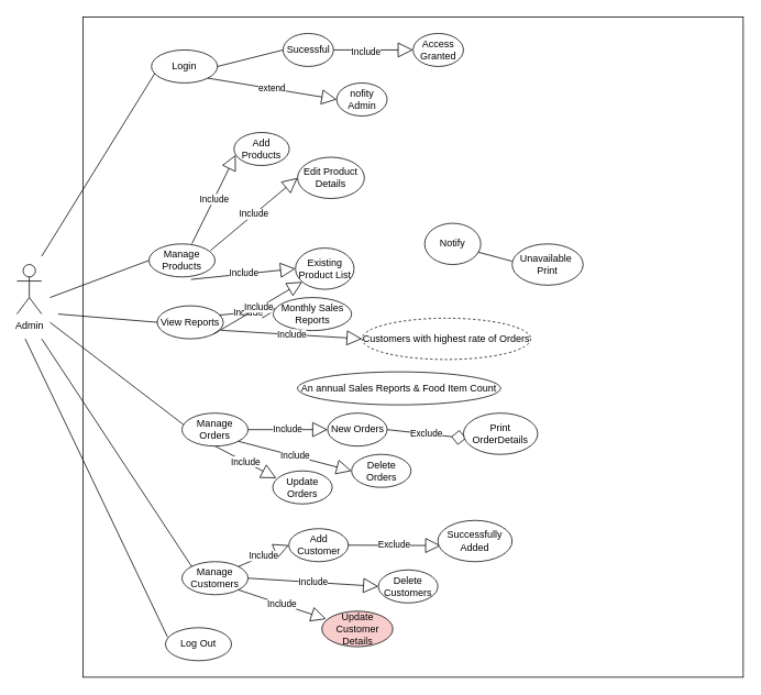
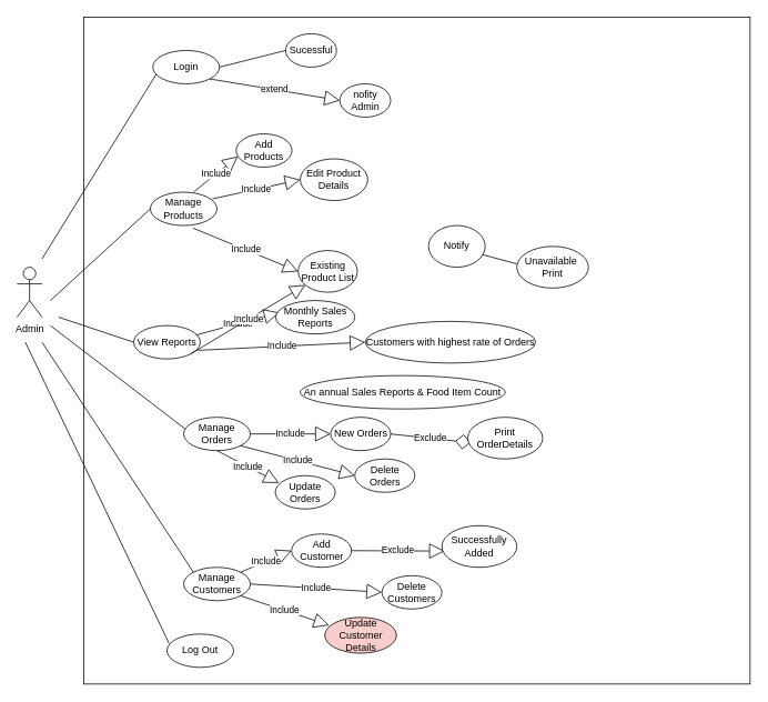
- <mxCell id="13" value="Include" style="endArrow=block;endSize=16;endFill=0;html=1;rounded=0;exitX=1;exitY=0.5;exitDx=0;exitDy=0;entryX=0;entryY=0.5;entryDx=0;entryDy=0;" edge="1" parent="1" source="15" target="16"><mxGeometry x="-0.191" y="-2" width="160" relative="1" as="geometry"><mxPoint x="401" y="166" as="sourcePoint" /><mxPoint x="502" y="160" as="targetPoint" /><mxPoint as="offset" /></mxGeometry></mxCell>
- <mxCell id="16" value="Access&lt;br&gt;Granted" style="ellipse;whiteSpace=wrap;html=1;" vertex="1" parent="1"><mxGeometry x="500" y="40" width="61" height="40" as="geometry" /></mxCell>
- <mxCell id="9" value="Manage Products" style="ellipse;whiteSpace=wrap;html=1;" vertex="1" parent="1"><mxGeometry x="180" y="295" width="80" height="40" as="geometry" /></mxCell>
+ <mxCell id="9" value="Manage Products" style="ellipse;whiteSpace=wrap;html=1;" vertex="1" parent="1"><mxGeometry x="180" y="230" width="80" height="40" as="geometry" /></mxCell>
- <mxCell id="46" value="View Reports" style="ellipse;whiteSpace=wrap;html=1;" vertex="1" parent="1"><mxGeometry x="190" y="370" width="80" height="40" as="geometry" /></mxCell>
+ <mxCell id="46" value="View Reports" style="ellipse;whiteSpace=wrap;html=1;" vertex="1" parent="1"><mxGeometry x="160" y="390" width="80" height="40" as="geometry" /></mxCell>
- <mxCell id="50" value="Customers with highest rate of Orders" style="ellipse;whiteSpace=wrap;html=1;dashed=1;" vertex="1" parent="1"><mxGeometry x="438" y="385" width="204.5" height="50" as="geometry" /></mxCell>
+ <mxCell id="50" value="Customers with highest rate of Orders" style="ellipse;whiteSpace=wrap;html=1;" vertex="1" parent="1"><mxGeometry x="438" y="385" width="204.5" height="50" as="geometry" /></mxCell>
